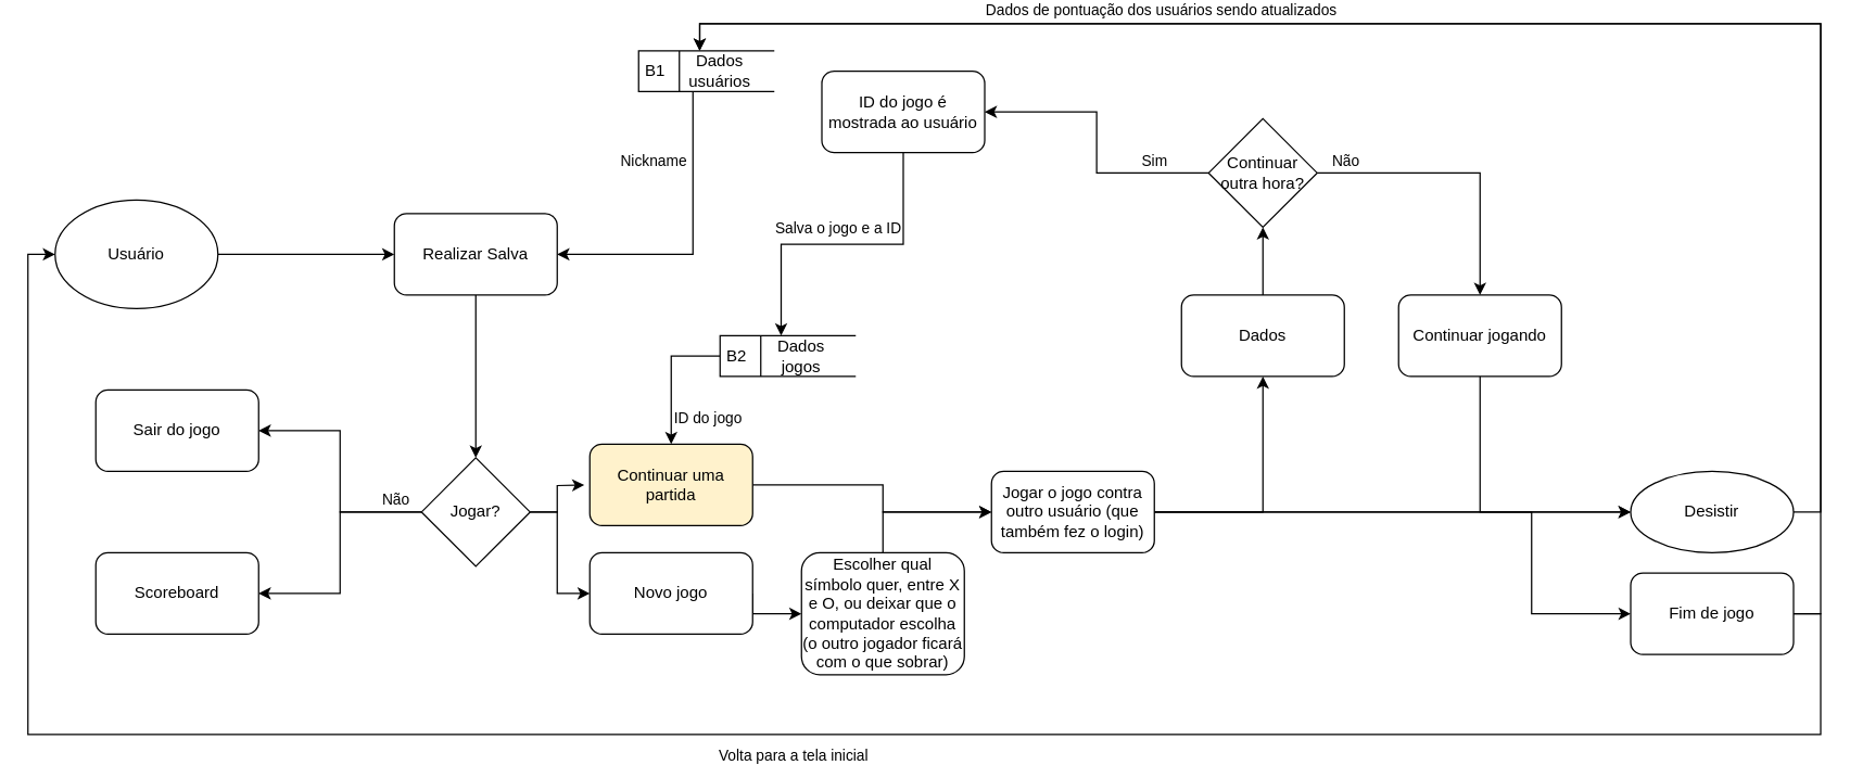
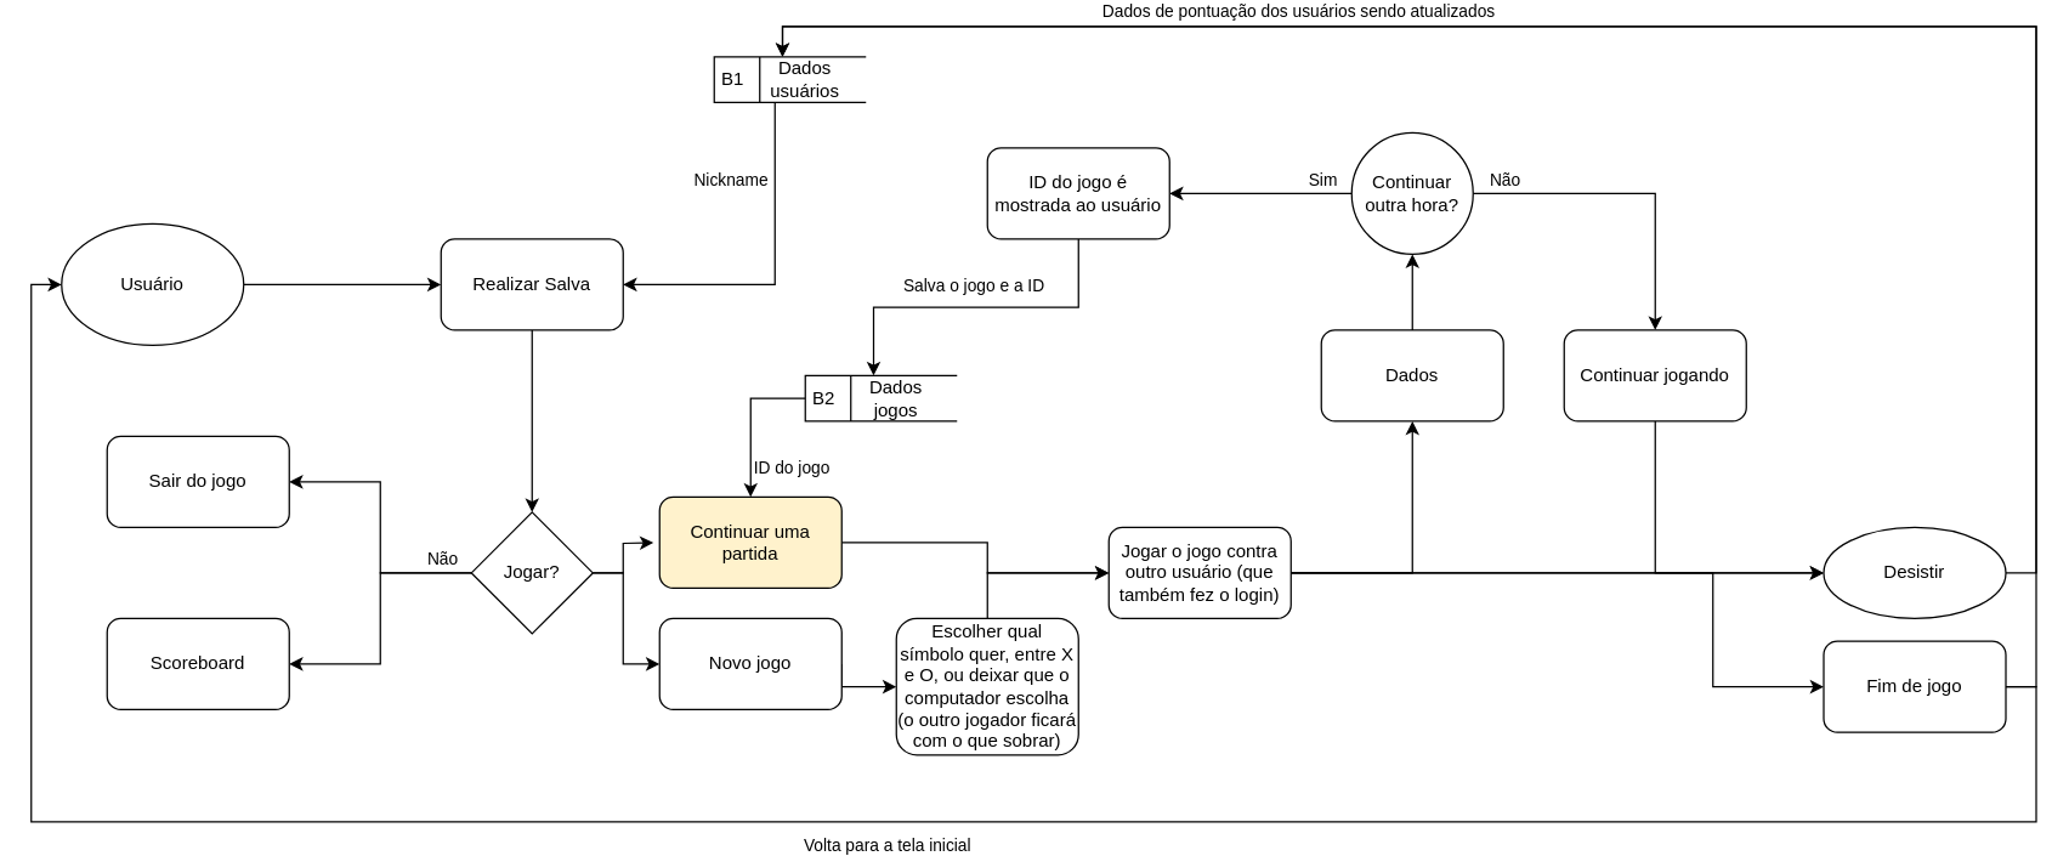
- <mxCell id="48" value="ID do jogo é mostrada ao usuário" style="rounded=1;whiteSpace=wrap;html=1;" vertex="1" parent="1"><mxGeometry x="605" y="35" width="120" height="60" as="geometry" /></mxCell>
+ <mxCell id="48" value="ID do jogo é mostrada ao usuário" style="rounded=1;whiteSpace=wrap;html=1;" vertex="1" parent="1"><mxGeometry x="650" y="80" width="120" height="60" as="geometry" /></mxCell>
- <mxCell id="45" value="Continuar outra hora?" style="rhombus;whiteSpace=wrap;html=1;" vertex="1" parent="1"><mxGeometry x="890" y="70" width="80" height="80" as="geometry" /></mxCell>
+ <mxCell id="45" value="Continuar outra hora?" style="ellipse;whiteSpace=wrap;html=1;" vertex="1" parent="1"><mxGeometry x="890" y="70" width="80" height="80" as="geometry" /></mxCell>
